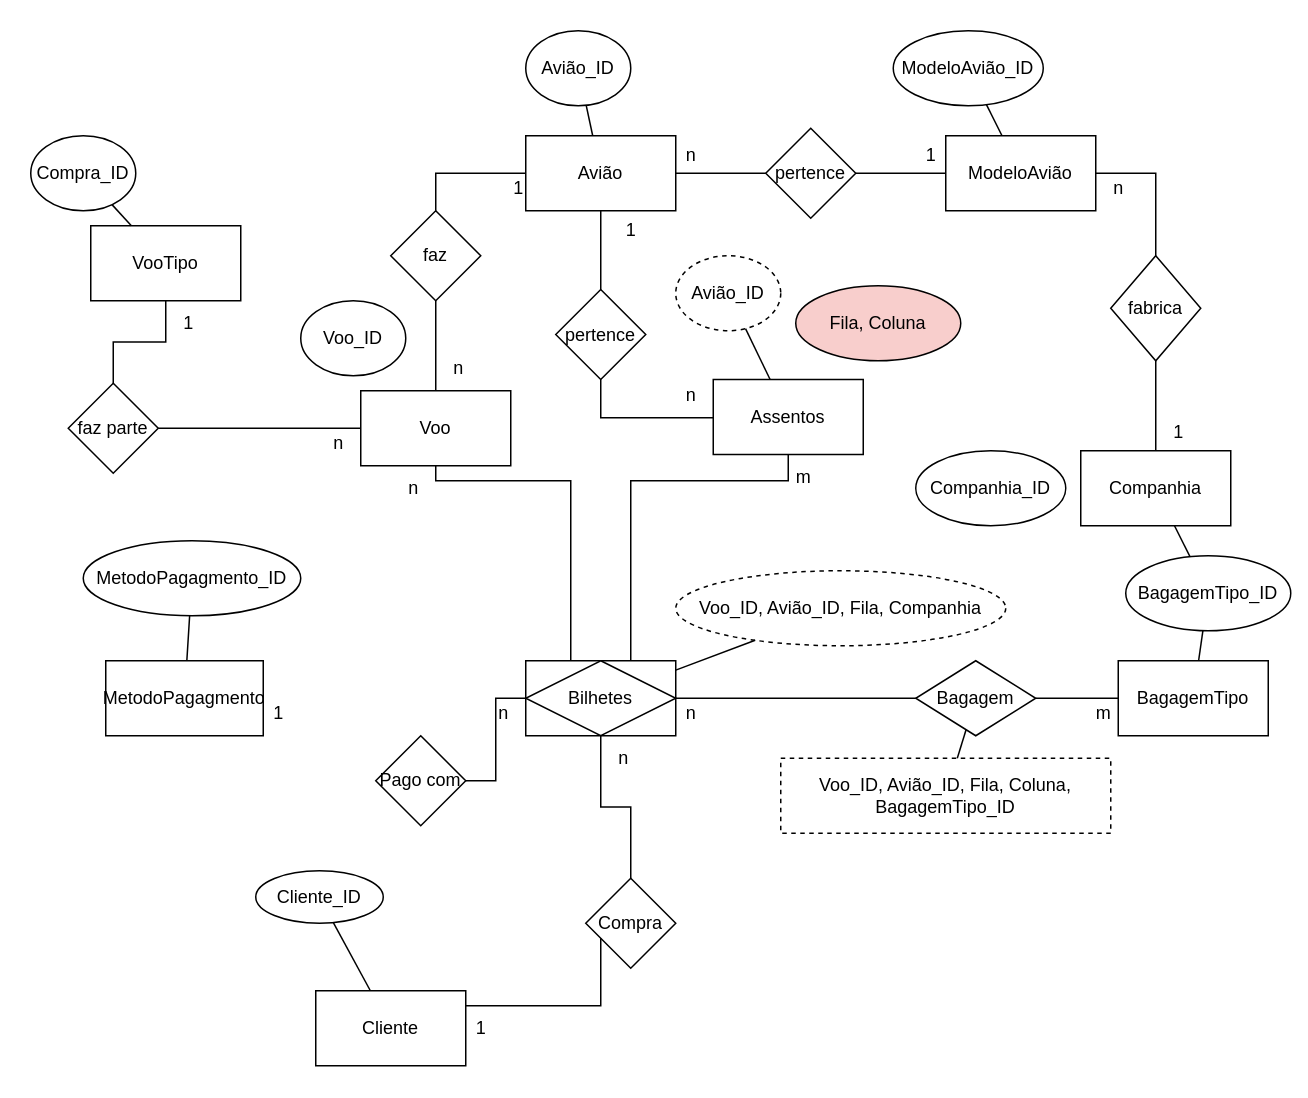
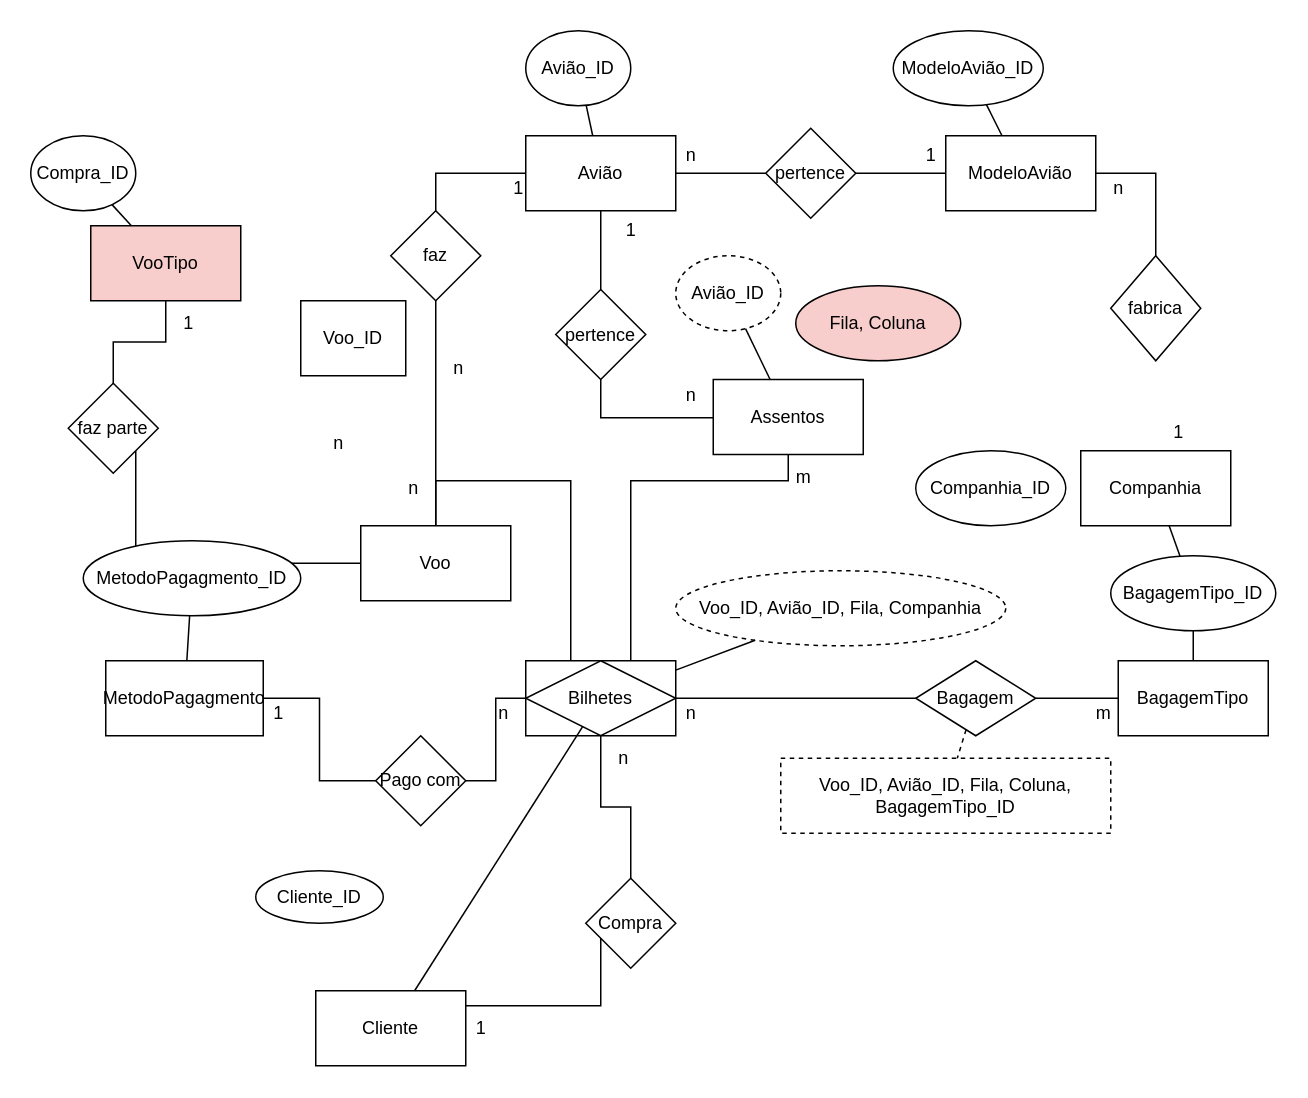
- <mxCell id="11" value="VooTipo" style="rounded=0;whiteSpace=wrap;html=1;" vertex="1" parent="1"><mxGeometry x="60" y="150" width="100" height="50" as="geometry" /></mxCell>
+ <mxCell id="11" value="VooTipo" style="rounded=0;whiteSpace=wrap;html=1;fillColor=#f8cecc;" vertex="1" parent="1"><mxGeometry x="60" y="150" width="100" height="50" as="geometry" /></mxCell>
- <mxCell id="9" value="Voo_ID" style="ellipse;whiteSpace=wrap;html=1;" vertex="1" parent="1"><mxGeometry x="200" y="200" width="70" height="50" as="geometry" /></mxCell>
+ <mxCell id="9" value="Voo_ID" style="whiteSpace=wrap;html=1;rounded=0;" vertex="1" parent="1"><mxGeometry x="200" y="200" width="70" height="50" as="geometry" /></mxCell>
- <mxCell id="77" value="" style="endArrow=none;html=1;rounded=0;edgeStyle=orthogonalEdgeStyle;" edge="1" target="75" parent="1" source="71"><mxGeometry width="50" height="50" relative="1" as="geometry"><mxPoint x="860" y="200" as="sourcePoint" /><mxPoint x="690" y="210" as="targetPoint" /><Array as="points" /></mxGeometry></mxCell>
- <mxCell id="8" value="Voo" style="rounded=0;whiteSpace=wrap;html=1;" vertex="1" parent="1"><mxGeometry x="240" y="260" width="100" height="50" as="geometry" /></mxCell>
+ <mxCell id="8" value="Voo" style="rounded=0;whiteSpace=wrap;html=1;" vertex="1" parent="1"><mxGeometry x="240" y="350" width="100" height="50" as="geometry" /></mxCell>
- <mxCell id="52" value="BagagemTipo_ID" style="ellipse;whiteSpace=wrap;html=1;" vertex="1" parent="1"><mxGeometry x="750" y="370" width="110" height="50" as="geometry" /></mxCell>
+ <mxCell id="52" value="BagagemTipo_ID" style="ellipse;whiteSpace=wrap;html=1;" vertex="1" parent="1"><mxGeometry x="740" y="370" width="110" height="50" as="geometry" /></mxCell>
+ <mxCell id="62" value="" style="endArrow=none;html=1;rounded=0;edgeStyle=orthogonalEdgeStyle;" edge="1" source="60" parent="1" target="53"><mxGeometry width="50" height="50" relative="1" as="geometry"><mxPoint x="260" y="595" as="sourcePoint" /><mxPoint x="220" y="500" as="targetPoint" /><Array as="points" /></mxGeometry></mxCell>
- <mxCell id="57" value="" style="endArrow=none;html=1;rounded=0;" edge="1" target="56" parent="1" source="48"><mxGeometry width="50" height="50" relative="1" as="geometry"><mxPoint x="702" y="520" as="sourcePoint" /><mxPoint x="637.728" y="550.005" as="targetPoint" /></mxGeometry></mxCell>
+ <mxCell id="57" value="" style="endArrow=none;html=1;rounded=0;dashed=1;" edge="1" target="56" parent="1" source="48"><mxGeometry width="50" height="50" relative="1" as="geometry"><mxPoint x="702" y="520" as="sourcePoint" /><mxPoint x="637.728" y="550.005" as="targetPoint" /></mxGeometry></mxCell>
- <mxCell id="64" value="" style="endArrow=none;html=1;rounded=0;" edge="1" source="63" target="65" parent="1"><mxGeometry width="50" height="50" relative="1" as="geometry"><mxPoint x="272" y="730" as="sourcePoint" /><mxPoint x="449" y="836" as="targetPoint" /></mxGeometry></mxCell>
+ <mxCell id="64" value="" style="endArrow=none;html=1;rounded=0;" edge="1" source="63" target="43" parent="1"><mxGeometry width="50" height="50" relative="1" as="geometry"><mxPoint x="272" y="730" as="sourcePoint" /><mxPoint x="449" y="836" as="targetPoint" /></mxGeometry></mxCell>
